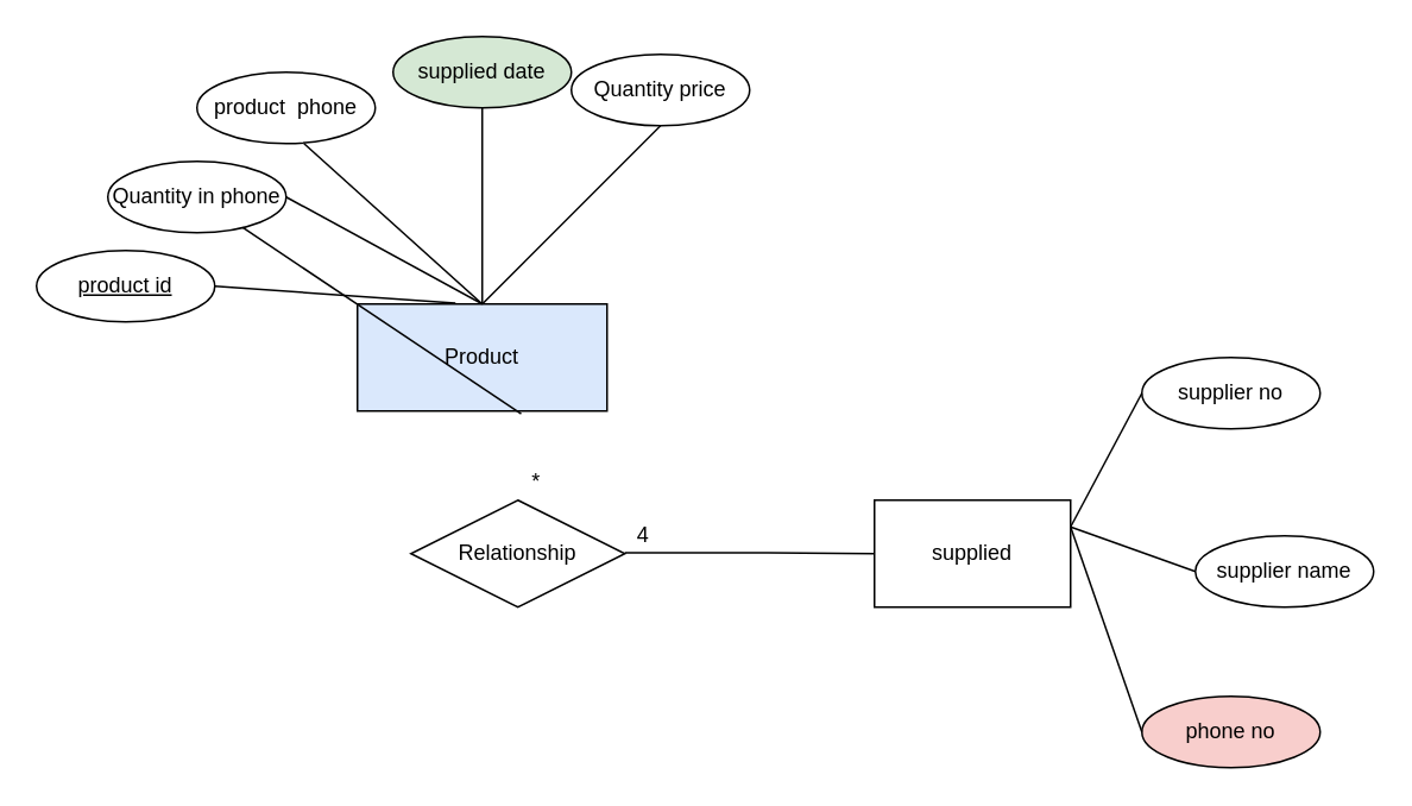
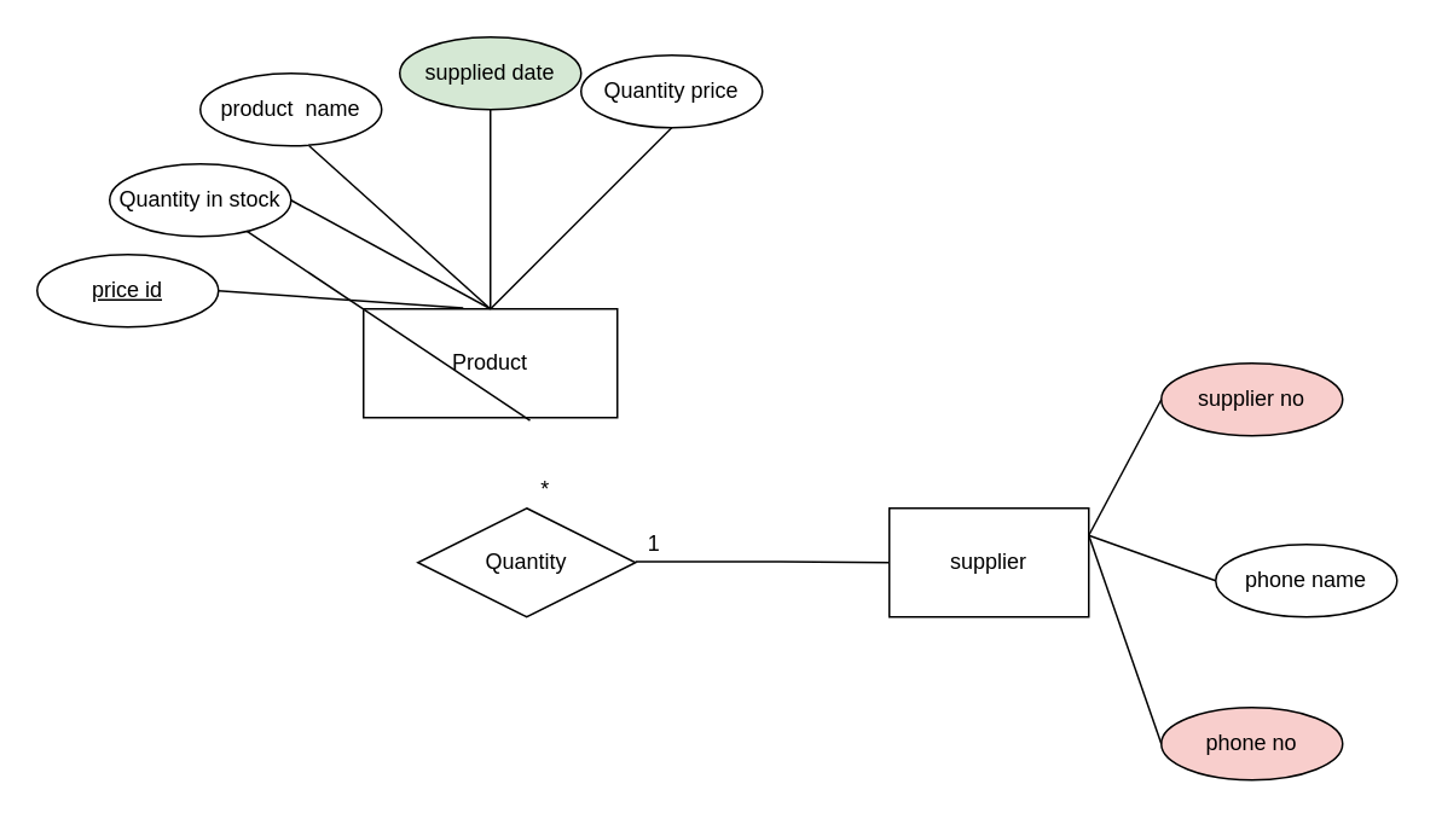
- <mxCell id="4" value="product&amp;nbsp; phone" style="ellipse;whiteSpace=wrap;html=1;align=center;" vertex="1" parent="1"><mxGeometry x="110" y="40" width="100" height="40" as="geometry" /></mxCell>
+ <mxCell id="4" value="product&amp;nbsp; name" style="ellipse;whiteSpace=wrap;html=1;align=center;" vertex="1" parent="1"><mxGeometry x="110" y="40" width="100" height="40" as="geometry" /></mxCell>
- <mxCell id="7" value="Quantity in phone" style="ellipse;whiteSpace=wrap;html=1;align=center;" vertex="1" parent="1"><mxGeometry x="60" y="90" width="100" height="40" as="geometry" /></mxCell>
+ <mxCell id="7" value="Quantity in stock" style="ellipse;whiteSpace=wrap;html=1;align=center;" vertex="1" parent="1"><mxGeometry x="60" y="90" width="100" height="40" as="geometry" /></mxCell>
- <mxCell id="5" value="product id" style="ellipse;whiteSpace=wrap;html=1;align=center;fontStyle=4;" vertex="1" parent="1"><mxGeometry x="20" y="140" width="100" height="40" as="geometry" /></mxCell>
+ <mxCell id="5" value="price id" style="ellipse;whiteSpace=wrap;html=1;align=center;fontStyle=4;" vertex="1" parent="1"><mxGeometry x="20" y="140" width="100" height="40" as="geometry" /></mxCell>
- <mxCell id="2" value="Product" style="whiteSpace=wrap;html=1;align=center;fillColor=#dae8fc;" vertex="1" parent="1"><mxGeometry x="200" y="170" width="140" height="60" as="geometry" /></mxCell>
+ <mxCell id="2" value="Product" style="whiteSpace=wrap;html=1;align=center;" vertex="1" parent="1"><mxGeometry x="200" y="170" width="140" height="60" as="geometry" /></mxCell>
- <mxCell id="9" value="supplier no" style="ellipse;whiteSpace=wrap;html=1;align=center;" vertex="1" parent="1"><mxGeometry x="640" y="200" width="100" height="40" as="geometry" /></mxCell>
+ <mxCell id="9" value="supplier no" style="ellipse;whiteSpace=wrap;html=1;align=center;fillColor=#f8cecc;" vertex="1" parent="1"><mxGeometry x="640" y="200" width="100" height="40" as="geometry" /></mxCell>
- <mxCell id="23" value="4" style="text;html=1;align=center;verticalAlign=middle;resizable=0;points=[];autosize=1;" vertex="1" parent="1"><mxGeometry x="350" y="290" width="20" height="20" as="geometry" /></mxCell>
+ <mxCell id="23" value="1" style="text;html=1;align=center;verticalAlign=middle;resizable=0;points=[];autosize=1;" vertex="1" parent="1"><mxGeometry x="350" y="290" width="20" height="20" as="geometry" /></mxCell>
- <mxCell id="12" value="Relationship" style="shape=rhombus;perimeter=rhombusPerimeter;whiteSpace=wrap;html=1;align=center;" vertex="1" parent="1"><mxGeometry x="230" y="280" width="120" height="60" as="geometry" /></mxCell>
+ <mxCell id="12" value="Quantity" style="shape=rhombus;perimeter=rhombusPerimeter;whiteSpace=wrap;html=1;align=center;" vertex="1" parent="1"><mxGeometry x="230" y="280" width="120" height="60" as="geometry" /></mxCell>
- <mxCell id="3" value="supplied" style="whiteSpace=wrap;html=1;align=center;" vertex="1" parent="1"><mxGeometry x="490" y="280" width="110" height="60" as="geometry" /></mxCell>
+ <mxCell id="3" value="supplier" style="whiteSpace=wrap;html=1;align=center;" vertex="1" parent="1"><mxGeometry x="490" y="280" width="110" height="60" as="geometry" /></mxCell>
- <mxCell id="10" value="supplier name" style="ellipse;whiteSpace=wrap;html=1;align=center;" vertex="1" parent="1"><mxGeometry x="670" y="300" width="100" height="40" as="geometry" /></mxCell>
+ <mxCell id="10" value="phone name" style="ellipse;whiteSpace=wrap;html=1;align=center;" vertex="1" parent="1"><mxGeometry x="670" y="300" width="100" height="40" as="geometry" /></mxCell>
